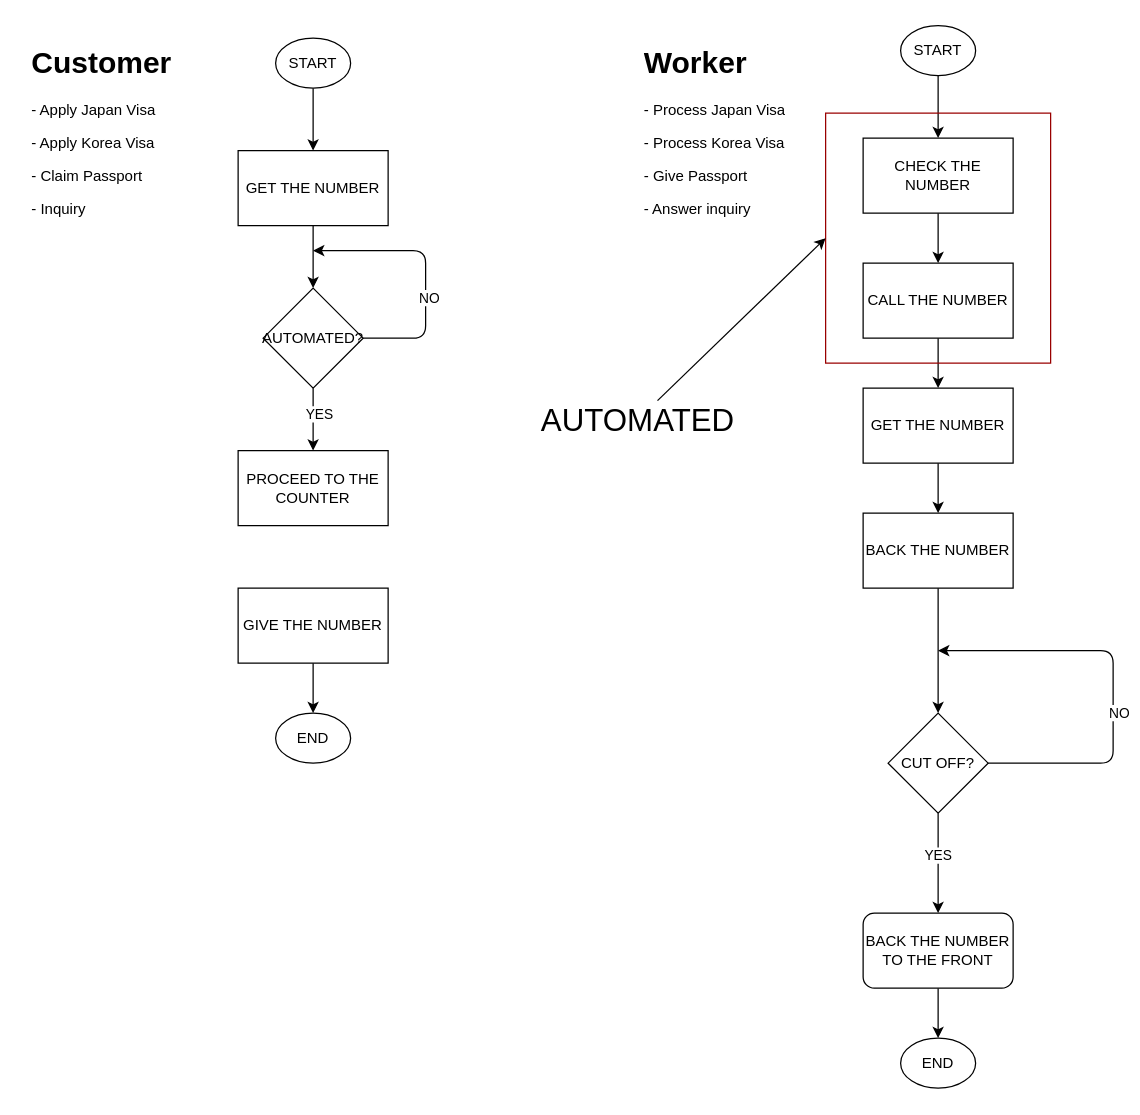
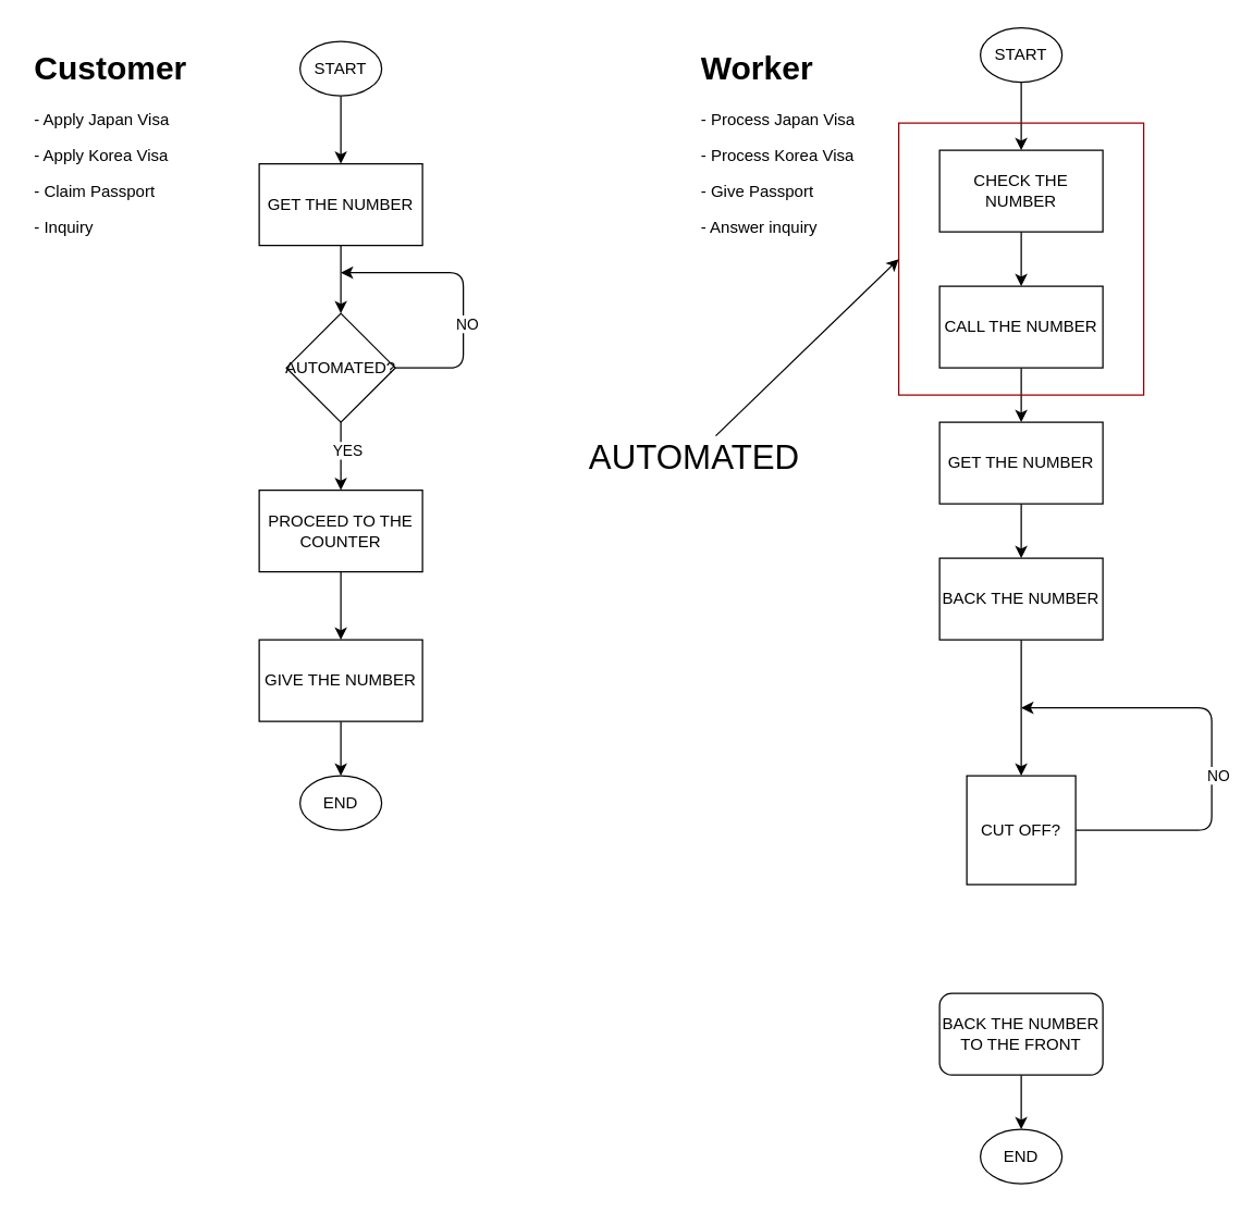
+ <mxCell id="11" style="edgeStyle=none;html=1;entryX=0.5;entryY=0;entryDx=0;entryDy=0;" edge="1" parent="1" source="12" target="32"><mxGeometry relative="1" as="geometry" /></mxCell>
- <mxCell id="30" value="CUT OFF?" style="rhombus;whiteSpace=wrap;html=1;" vertex="1" parent="1"><mxGeometry x="710" y="570" width="80" height="80" as="geometry" /></mxCell>
+ <mxCell id="30" value="CUT OFF?" style="whiteSpace=wrap;html=1;rounded=0;" vertex="1" parent="1"><mxGeometry x="710" y="570" width="80" height="80" as="geometry" /></mxCell>
- <mxCell id="26" value="" style="edgeStyle=none;html=1;" edge="1" parent="1" source="30" target="34"><mxGeometry relative="1" as="geometry" /></mxCell>
- <mxCell id="27" value="YES" style="edgeLabel;html=1;align=center;verticalAlign=middle;resizable=0;points=[];" vertex="1" connectable="0" parent="26"><mxGeometry x="-0.184" y="-1" relative="1" as="geometry"><mxPoint as="offset" /></mxGeometry></mxCell>
